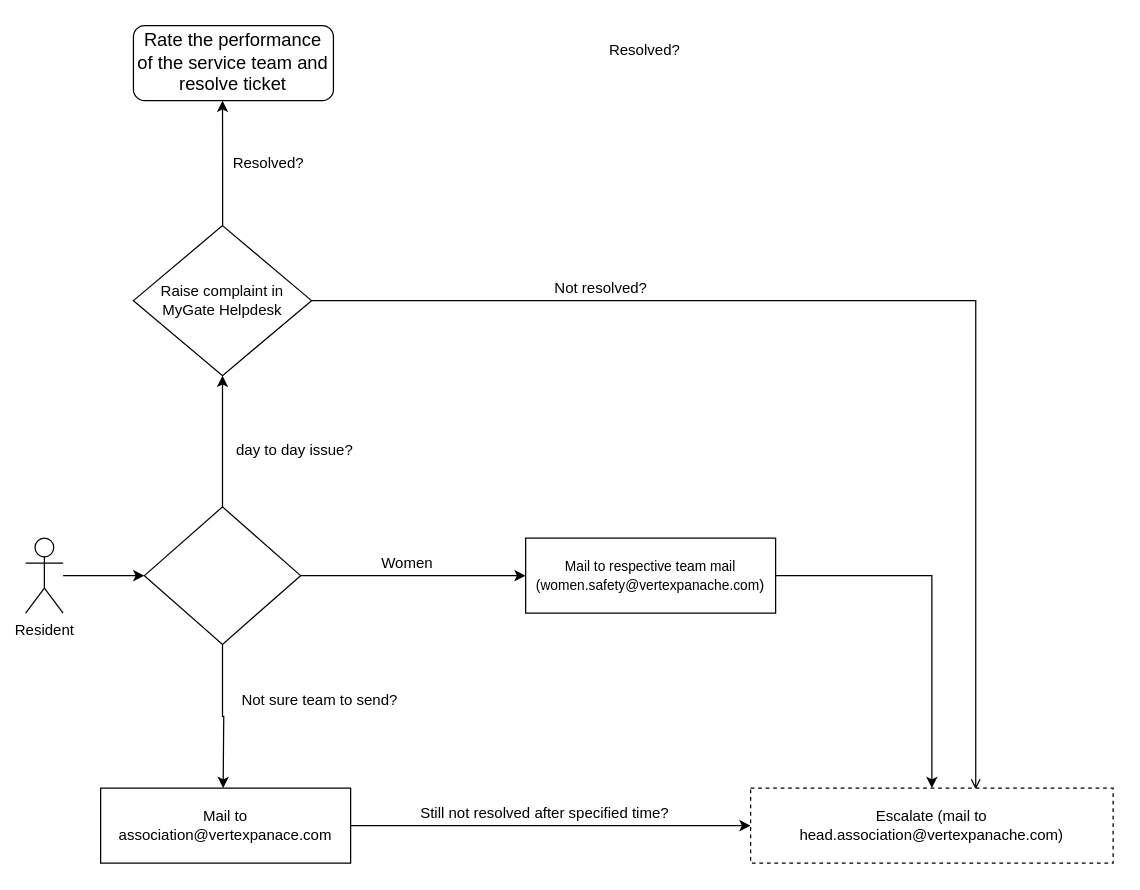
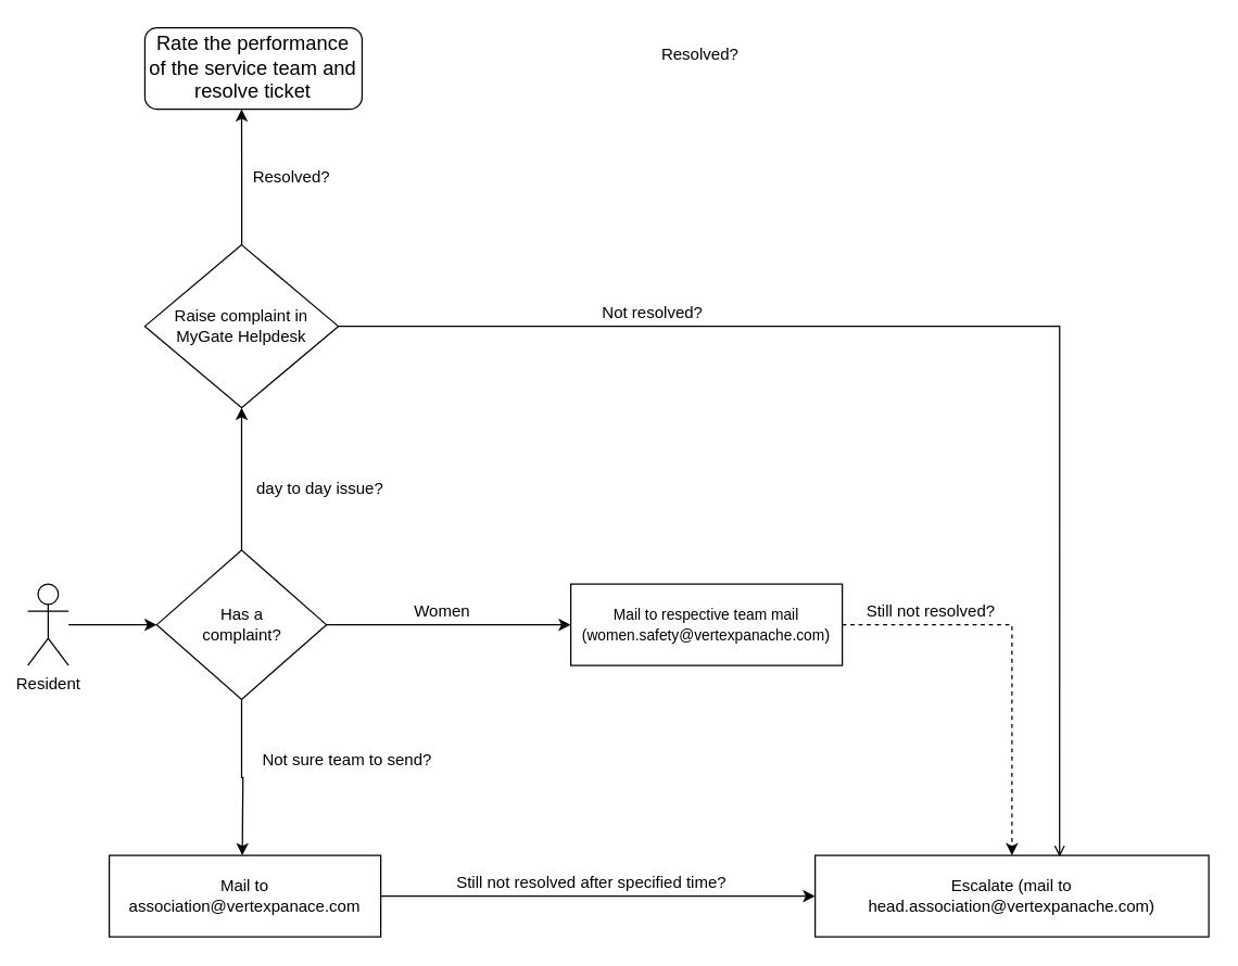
+ <mxCell id="22" value="Still not resolved?" style="text;html=1;align=center;verticalAlign=middle;resizable=0;points=[];autosize=1;strokeColor=none;fillColor=none;" parent="1" vertex="1"><mxGeometry x="630" y="440" width="110" height="20" as="geometry" /></mxCell>
+ <mxCell id="8" value="Has a complaint?" style="text;html=1;strokeColor=none;fillColor=none;align=center;verticalAlign=middle;whiteSpace=wrap;rounded=0;" parent="1" vertex="1"><mxGeometry x="147.5" y="445" width="60" height="30" as="geometry" /></mxCell>
- <mxCell id="16" style="edgeStyle=orthogonalEdgeStyle;rounded=0;orthogonalLoop=1;jettySize=auto;html=1;exitX=1;exitY=0.5;exitDx=0;exitDy=0;entryX=0.5;entryY=0;entryDx=0;entryDy=0;" parent="1" source="17" target="21" edge="1"><mxGeometry relative="1" as="geometry" /></mxCell>
+ <mxCell id="16" style="edgeStyle=orthogonalEdgeStyle;rounded=0;orthogonalLoop=1;jettySize=auto;html=1;exitX=1;exitY=0.5;exitDx=0;exitDy=0;entryX=0.5;entryY=0;entryDx=0;entryDy=0;dashed=1;" parent="1" source="17" target="21" edge="1"><mxGeometry relative="1" as="geometry" /></mxCell>
- <mxCell id="21" value="Escalate (mail to head.association@vertexpanache.com)" style="rounded=0;whiteSpace=wrap;html=1;dashed=1;" parent="1" vertex="1"><mxGeometry x="600" y="630" width="290" height="60" as="geometry" /></mxCell>
+ <mxCell id="21" value="Escalate (mail to head.association@vertexpanache.com)" style="rounded=0;whiteSpace=wrap;html=1;" parent="1" vertex="1"><mxGeometry x="600" y="630" width="290" height="60" as="geometry" /></mxCell>
